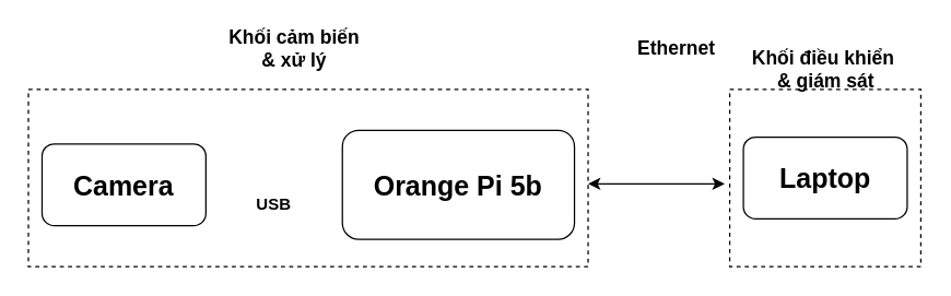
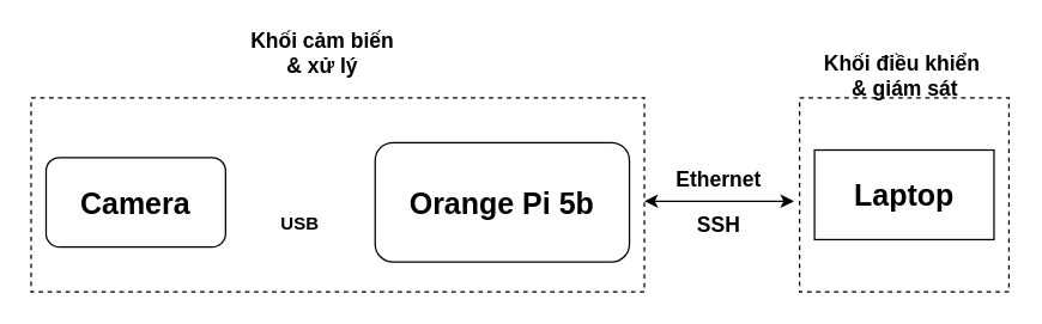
- <mxCell id="6" value="&lt;b&gt;&lt;font style=&quot;font-size: 14px;&quot;&gt;Ethernet&lt;/font&gt;&lt;/b&gt;" style="text;html=1;strokeColor=none;fillColor=none;align=center;verticalAlign=middle;whiteSpace=wrap;rounded=0;" vertex="1" parent="1"><mxGeometry x="465" y="20" width="60" height="30" as="geometry" /></mxCell>
+ <mxCell id="6" value="&lt;b&gt;&lt;font style=&quot;font-size: 14px;&quot;&gt;Ethernet&lt;/font&gt;&lt;/b&gt;" style="text;html=1;strokeColor=none;fillColor=none;align=center;verticalAlign=middle;whiteSpace=wrap;rounded=0;" vertex="1" parent="1"><mxGeometry x="450" y="105" width="60" height="30" as="geometry" /></mxCell>
- <mxCell id="4" value="&lt;font style=&quot;font-size: 20px;&quot;&gt;&lt;b&gt;Laptop&lt;/b&gt;&lt;/font&gt;" style="rounded=1;whiteSpace=wrap;html=1;" vertex="1" parent="1"><mxGeometry x="543.75" y="100" width="120" height="60" as="geometry" /></mxCell>
+ <mxCell id="4" value="&lt;font style=&quot;font-size: 20px;&quot;&gt;&lt;b&gt;Laptop&lt;/b&gt;&lt;/font&gt;" style="whiteSpace=wrap;html=1;rounded=0;" vertex="1" parent="1"><mxGeometry x="543.75" y="100" width="120" height="60" as="geometry" /></mxCell>
+ <mxCell id="7" value="&lt;b&gt;&lt;font style=&quot;font-size: 14px;&quot;&gt;SSH&lt;/font&gt;&lt;/b&gt;" style="text;html=1;strokeColor=none;fillColor=none;align=center;verticalAlign=middle;whiteSpace=wrap;rounded=0;" vertex="1" parent="1"><mxGeometry x="450" y="135" width="60" height="30" as="geometry" /></mxCell>
